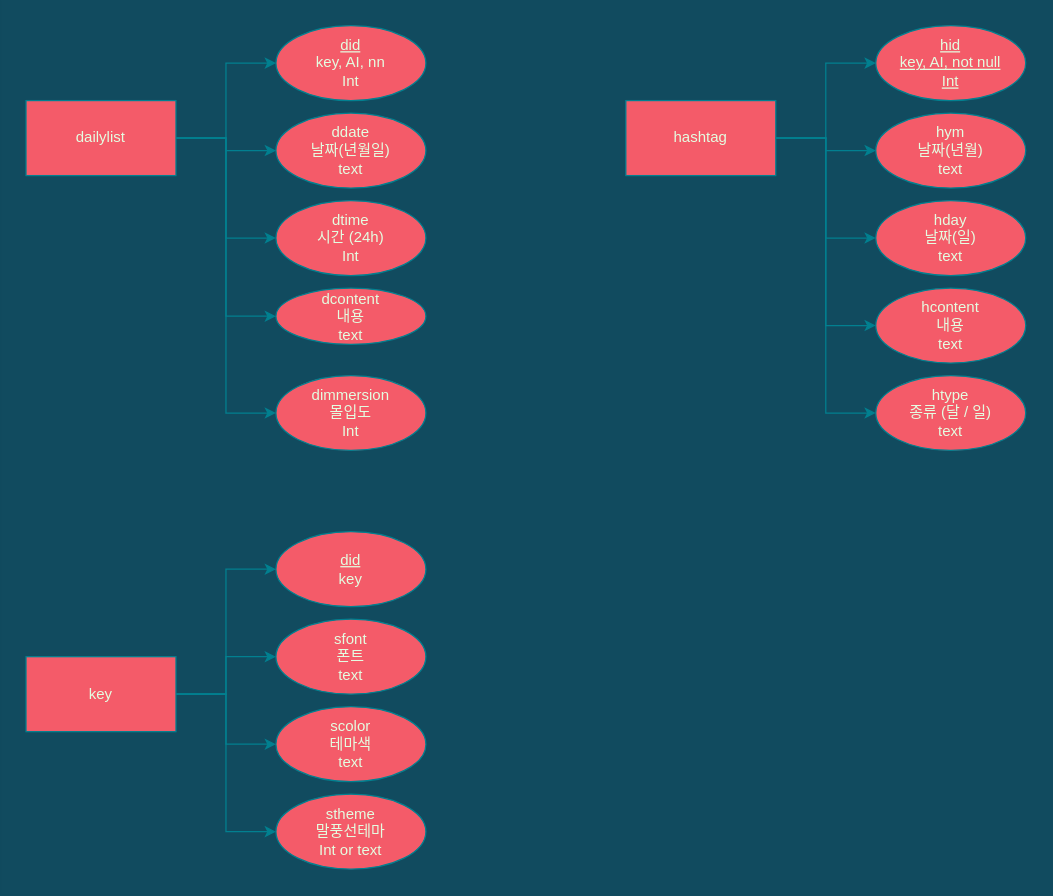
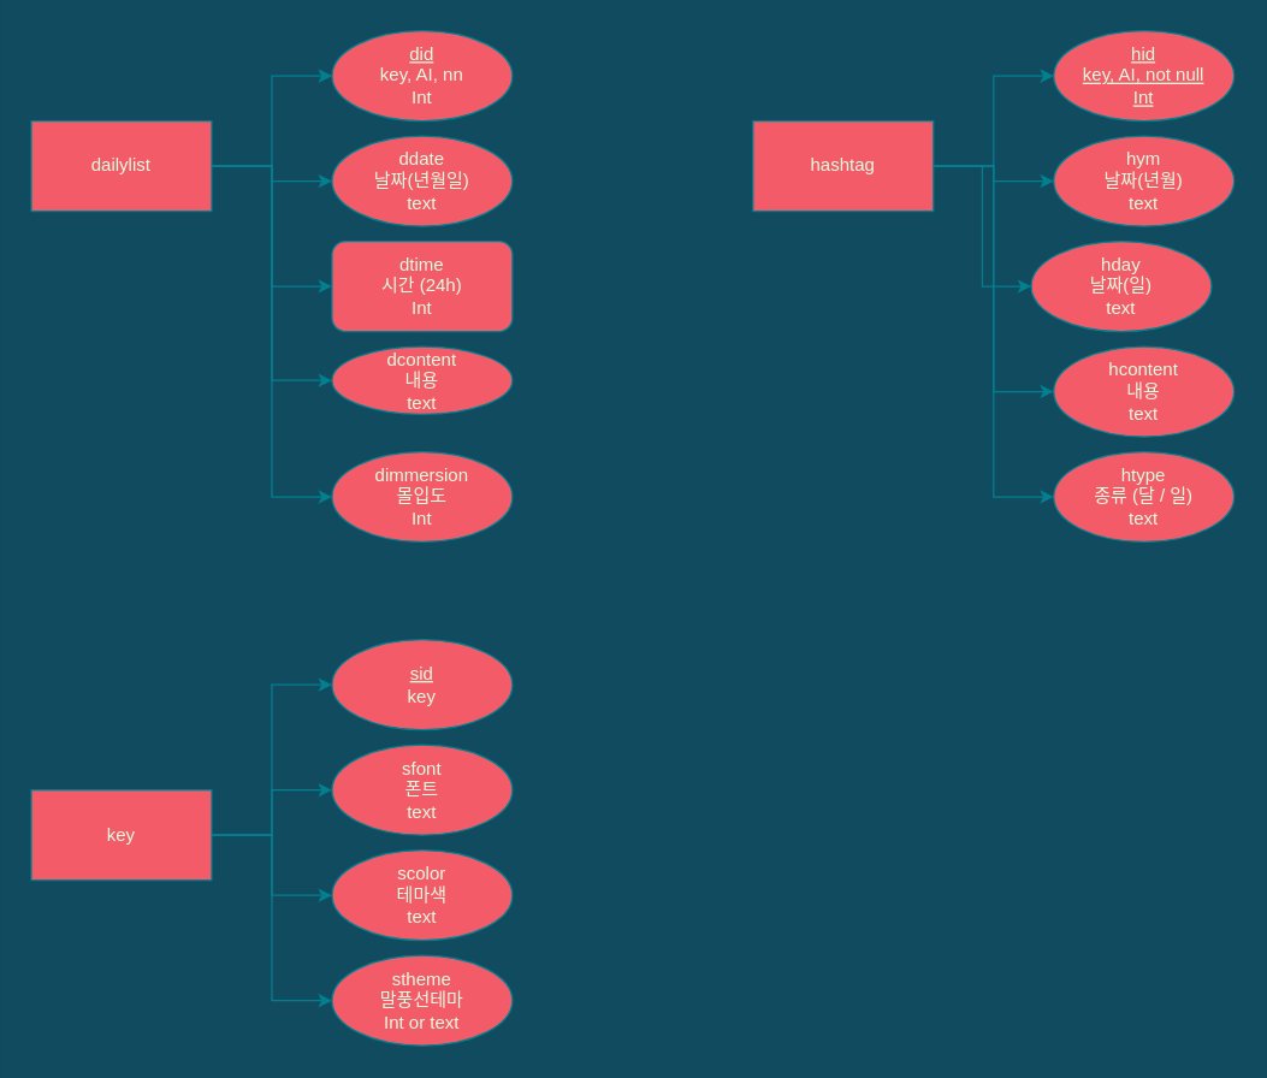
- <mxCell id="8" value="dtime&lt;br&gt;시간 (24h)&lt;br&gt;Int" style="ellipse;whiteSpace=wrap;html=1;rounded=0;fillColor=#F45B69;strokeColor=#028090;fontColor=#E4FDE1;" vertex="1" parent="1"><mxGeometry x="220" y="160" width="120" height="60" as="geometry" /></mxCell>
+ <mxCell id="8" value="dtime&lt;br&gt;시간 (24h)&lt;br&gt;Int" style="whiteSpace=wrap;html=1;fillColor=#F45B69;strokeColor=#028090;fontColor=#E4FDE1;rounded=1;" vertex="1" parent="1"><mxGeometry x="220" y="160" width="120" height="60" as="geometry" /></mxCell>
- <mxCell id="19" value="hday&lt;br&gt;날짜(일)&lt;br&gt;text" style="ellipse;whiteSpace=wrap;html=1;rounded=0;fillColor=#F45B69;strokeColor=#028090;fontColor=#E4FDE1;" vertex="1" parent="1"><mxGeometry x="700" y="160" width="120" height="60" as="geometry" /></mxCell>
+ <mxCell id="19" value="hday&lt;br&gt;날짜(일)&lt;br&gt;text" style="ellipse;whiteSpace=wrap;html=1;rounded=0;fillColor=#F45B69;strokeColor=#028090;fontColor=#E4FDE1;" vertex="1" parent="1"><mxGeometry x="685" y="160" width="120" height="60" as="geometry" /></mxCell>
- <mxCell id="26" value="&lt;u&gt;did&lt;/u&gt;&lt;br&gt;key" style="ellipse;whiteSpace=wrap;html=1;rounded=0;fillColor=#F45B69;strokeColor=#028090;fontColor=#E4FDE1;" vertex="1" parent="1"><mxGeometry x="220" y="425" width="120" height="60" as="geometry" /></mxCell>
+ <mxCell id="26" value="&lt;u&gt;sid&lt;/u&gt;&lt;br&gt;key" style="ellipse;whiteSpace=wrap;html=1;rounded=0;fillColor=#F45B69;strokeColor=#028090;fontColor=#E4FDE1;" vertex="1" parent="1"><mxGeometry x="220" y="425" width="120" height="60" as="geometry" /></mxCell>
